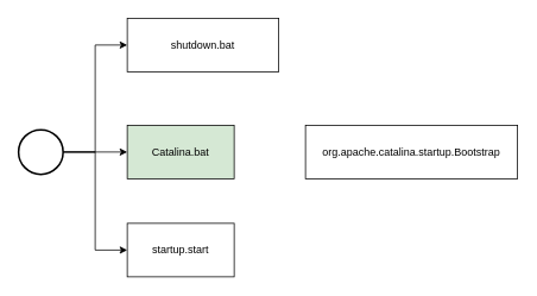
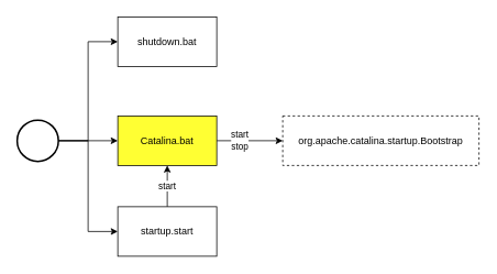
- <mxCell id="13" value="shutdown.bat" style="rounded=0;whiteSpace=wrap;html=1;" vertex="1" parent="1"><mxGeometry x="142" y="20" width="170" height="60" as="geometry" /></mxCell>
+ <mxCell id="13" value="shutdown.bat" style="rounded=0;whiteSpace=wrap;html=1;" vertex="1" parent="1"><mxGeometry x="142" y="20" width="120" height="60" as="geometry" /></mxCell>
- <mxCell id="4" value="Catalina.bat" style="rounded=0;whiteSpace=wrap;html=1;fillColor=#d5e8d4;" vertex="1" parent="1"><mxGeometry x="142" y="140" width="120" height="60" as="geometry" /></mxCell>
+ <mxCell id="4" value="Catalina.bat" style="rounded=0;whiteSpace=wrap;html=1;fillColor=#FFFF33;" vertex="1" parent="1"><mxGeometry x="142" y="140" width="120" height="60" as="geometry" /></mxCell>
+ <mxCell id="2" value="" style="edgeStyle=orthogonalEdgeStyle;rounded=0;orthogonalLoop=1;jettySize=auto;html=1;" edge="1" parent="1" source="4" target="5"><mxGeometry relative="1" as="geometry" /></mxCell>
+ <mxCell id="3" value="start&lt;br&gt;stop" style="edgeLabel;html=1;align=center;verticalAlign=middle;resizable=0;points=[];" vertex="1" connectable="0" parent="2"><mxGeometry x="-0.324" y="1" relative="1" as="geometry"><mxPoint as="offset" /></mxGeometry></mxCell>
- <mxCell id="5" value="org.apache.catalina.startup.Bootstrap" style="whiteSpace=wrap;html=1;rounded=0;" vertex="1" parent="1"><mxGeometry x="342" y="140" width="238" height="60" as="geometry" /></mxCell>
+ <mxCell id="5" value="org.apache.catalina.startup.Bootstrap" style="whiteSpace=wrap;html=1;rounded=0;dashed=1;" vertex="1" parent="1"><mxGeometry x="342" y="140" width="238" height="60" as="geometry" /></mxCell>
+ <mxCell id="6" style="edgeStyle=orthogonalEdgeStyle;rounded=0;orthogonalLoop=1;jettySize=auto;html=1;exitX=0.5;exitY=0;exitDx=0;exitDy=0;entryX=0.5;entryY=1;entryDx=0;entryDy=0;" edge="1" parent="1" source="8" target="4"><mxGeometry relative="1" as="geometry" /></mxCell>
+ <mxCell id="7" value="start" style="edgeLabel;html=1;align=center;verticalAlign=middle;resizable=0;points=[];" vertex="1" connectable="0" parent="6"><mxGeometry x="0.032" y="1" relative="1" as="geometry"><mxPoint as="offset" /></mxGeometry></mxCell>
